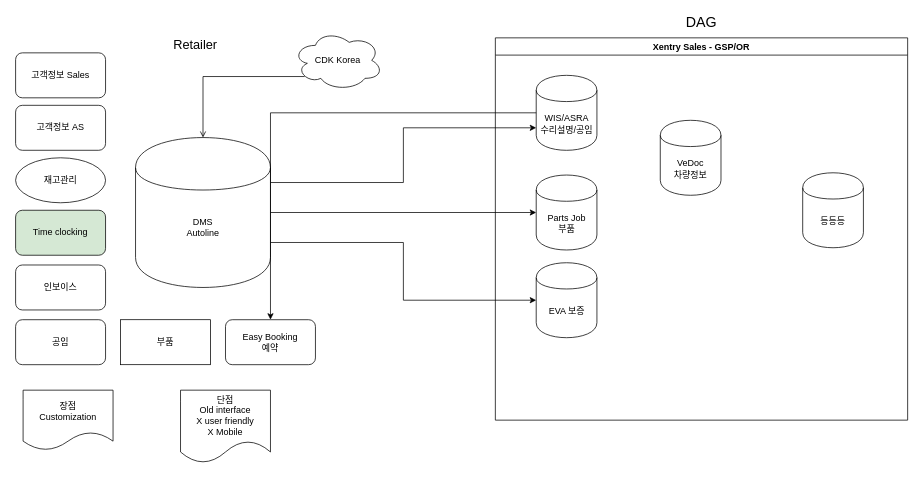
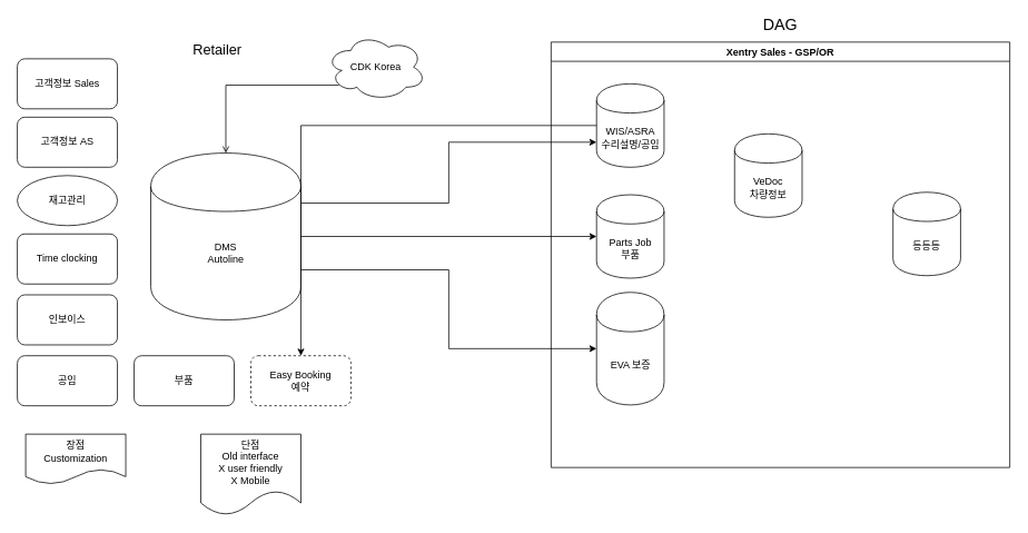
- <mxCell id="17" value="Time clocking" style="rounded=1;whiteSpace=wrap;html=1;fillColor=#d5e8d4;" vertex="1" parent="1"><mxGeometry x="20" y="280" width="120" height="60" as="geometry" /></mxCell>
+ <mxCell id="17" value="Time clocking" style="rounded=1;whiteSpace=wrap;html=1;" vertex="1" parent="1"><mxGeometry x="20" y="280" width="120" height="60" as="geometry" /></mxCell>
- <mxCell id="10" value="EVA 보증" style="shape=cylinder;whiteSpace=wrap;html=1;boundedLbl=1;backgroundOutline=1;" vertex="1" parent="8"><mxGeometry x="54.5" y="300" width="81" height="100" as="geometry" /></mxCell>
+ <mxCell id="10" value="EVA 보증" style="shape=cylinder;whiteSpace=wrap;html=1;boundedLbl=1;backgroundOutline=1;" vertex="1" parent="8"><mxGeometry x="54.5" y="300" width="81" height="135" as="geometry" /></mxCell>
- <mxCell id="20" value="부품" style="whiteSpace=wrap;html=1;rounded=0;" vertex="1" parent="1"><mxGeometry x="160" y="426" width="120" height="60" as="geometry" /></mxCell>
+ <mxCell id="20" value="부품" style="rounded=1;whiteSpace=wrap;html=1;" vertex="1" parent="1"><mxGeometry x="160" y="426" width="120" height="60" as="geometry" /></mxCell>
- <mxCell id="21" value="&lt;div&gt;Easy Booking&lt;/div&gt;&lt;div&gt;예약&lt;br&gt;&lt;/div&gt;" style="rounded=1;whiteSpace=wrap;html=1;" vertex="1" parent="1"><mxGeometry x="300" y="426" width="120" height="60" as="geometry" /></mxCell>
+ <mxCell id="21" value="&lt;div&gt;Easy Booking&lt;/div&gt;&lt;div&gt;예약&lt;br&gt;&lt;/div&gt;" style="rounded=1;whiteSpace=wrap;html=1;dashed=1;" vertex="1" parent="1"><mxGeometry x="300" y="426" width="120" height="60" as="geometry" /></mxCell>
- <mxCell id="24" value="&lt;div&gt;장점&lt;/div&gt;&lt;div&gt;Customization&lt;br&gt;&lt;/div&gt;" style="shape=document;whiteSpace=wrap;html=1;boundedLbl=1;" vertex="1" parent="1"><mxGeometry x="30" y="520" width="120" height="80" as="geometry" /></mxCell>
+ <mxCell id="24" value="&lt;div&gt;장점&lt;/div&gt;&lt;div&gt;Customization&lt;br&gt;&lt;/div&gt;" style="shape=document;whiteSpace=wrap;html=1;boundedLbl=1;" vertex="1" parent="1"><mxGeometry x="30" y="520" width="120" height="60" as="geometry" /></mxCell>
